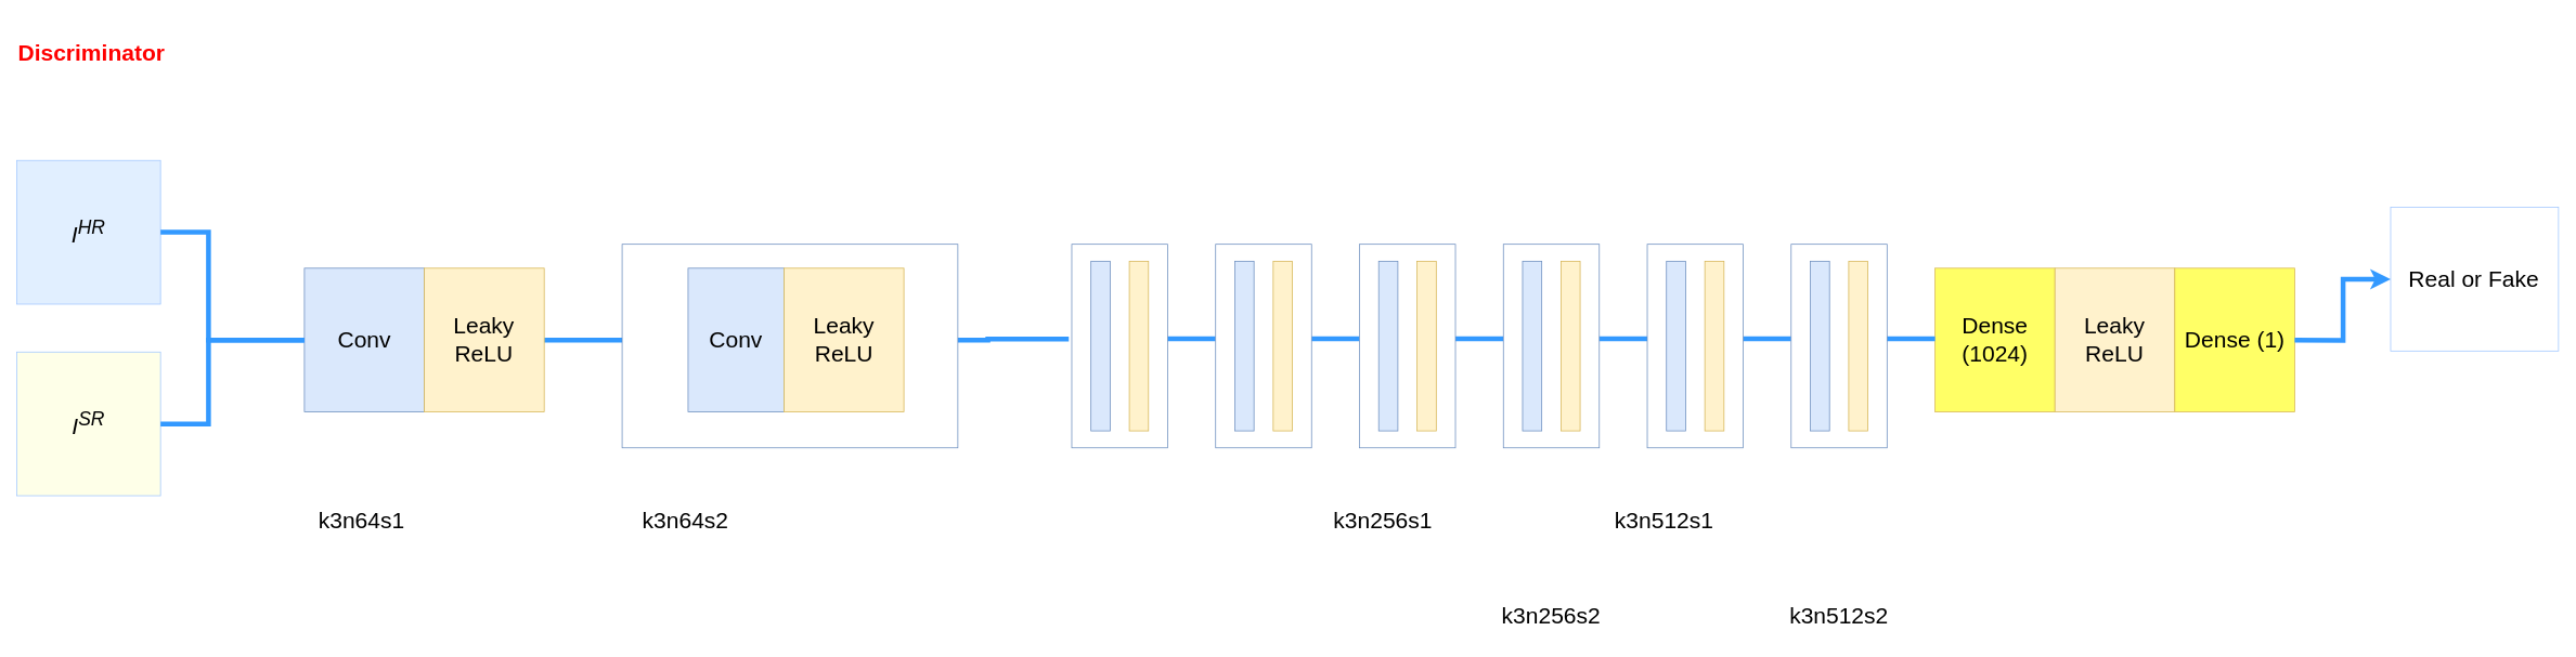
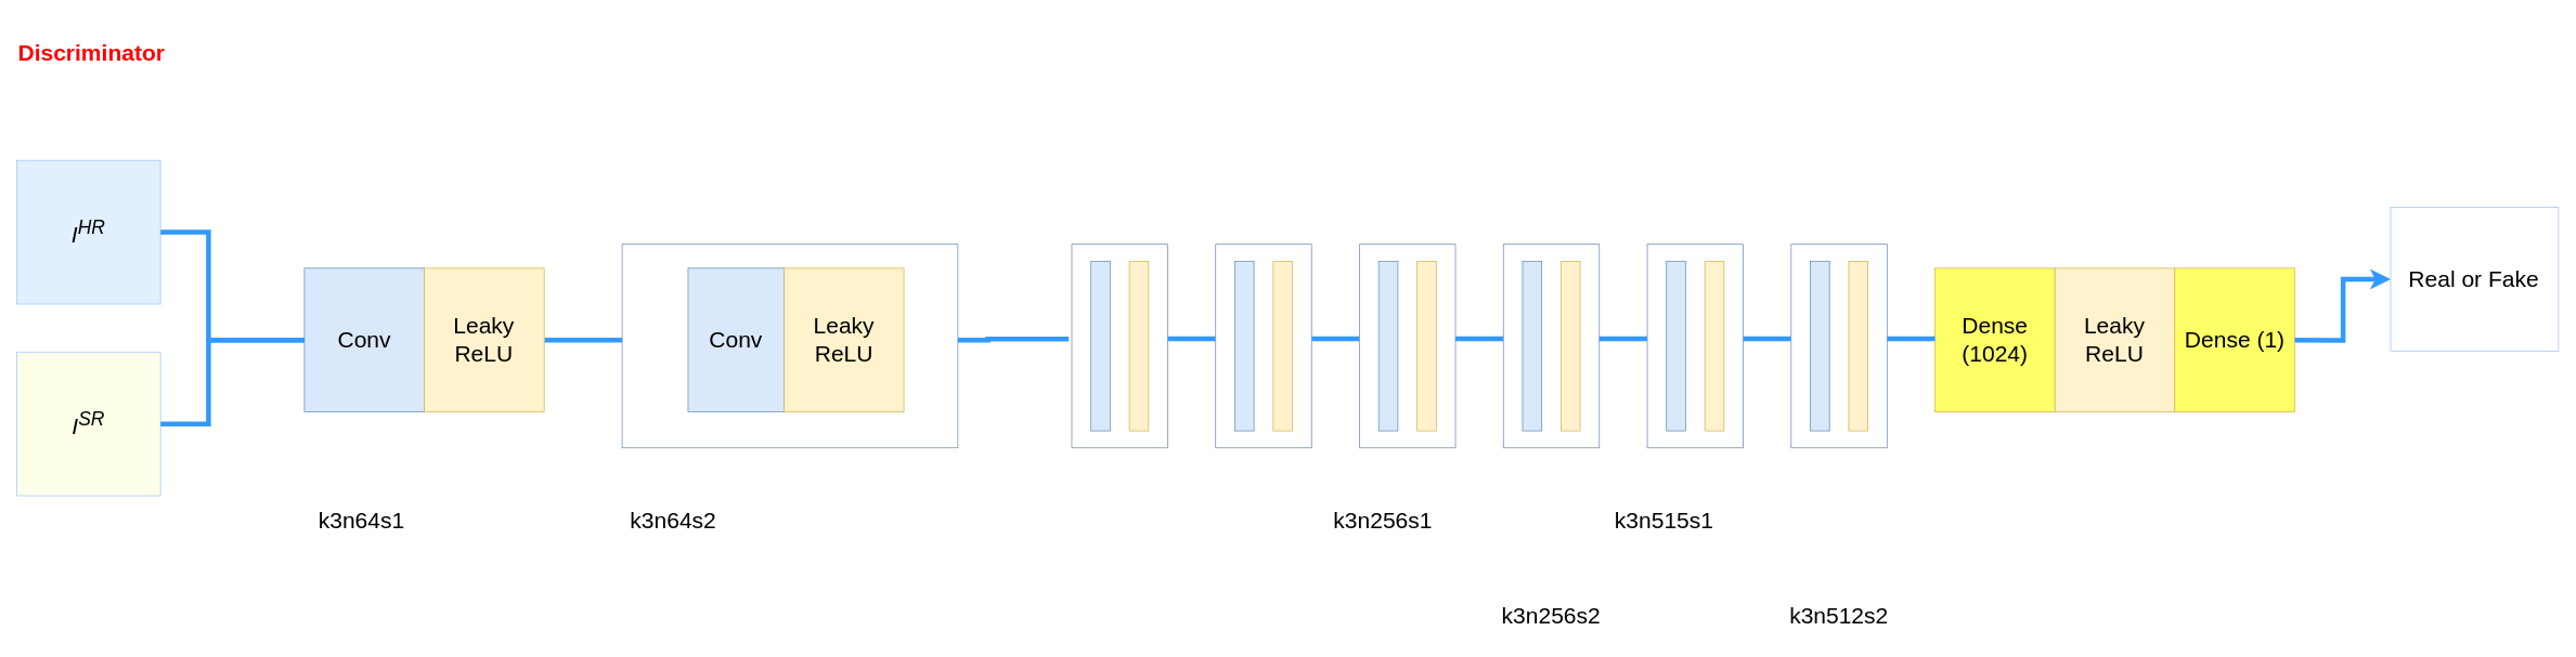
- <mxCell id="13" value="k3n64s2" style="text;html=1;strokeColor=none;fillColor=none;align=center;verticalAlign=middle;whiteSpace=wrap;rounded=0;fontSize=28;" parent="1" vertex="1"><mxGeometry x="666.298" y="610" width="353.999" height="59.0" as="geometry" /></mxCell>
+ <mxCell id="13" value="k3n64s2" style="text;html=1;strokeColor=none;fillColor=none;align=center;verticalAlign=middle;whiteSpace=wrap;rounded=0;fontSize=28;" parent="1" vertex="1"><mxGeometry x="651.298" y="610" width="353.999" height="59.0" as="geometry" /></mxCell>
- <mxCell id="16" value="k3n512s1" style="text;html=1;strokeColor=none;fillColor=none;align=center;verticalAlign=middle;whiteSpace=wrap;rounded=0;fontSize=28;" parent="1" vertex="1"><mxGeometry x="1869.644" y="610" width="353.999" height="59.0" as="geometry" /></mxCell>
+ <mxCell id="16" value="k3n515s1" style="text;html=1;strokeColor=none;fillColor=none;align=center;verticalAlign=middle;whiteSpace=wrap;rounded=0;fontSize=28;" parent="1" vertex="1"><mxGeometry x="1869.644" y="610" width="353.999" height="59.0" as="geometry" /></mxCell>
